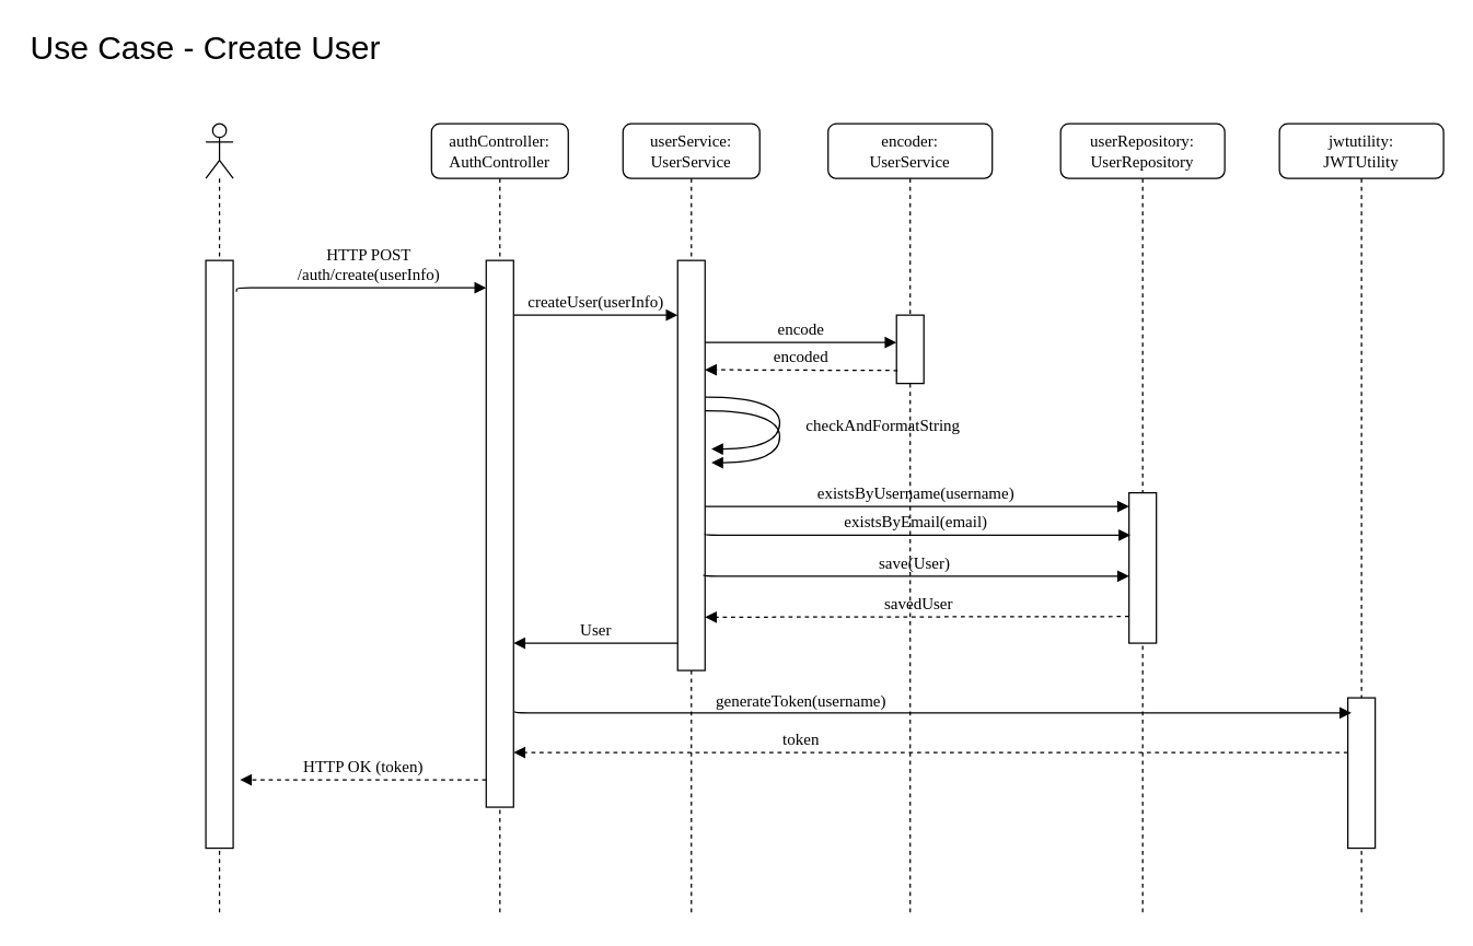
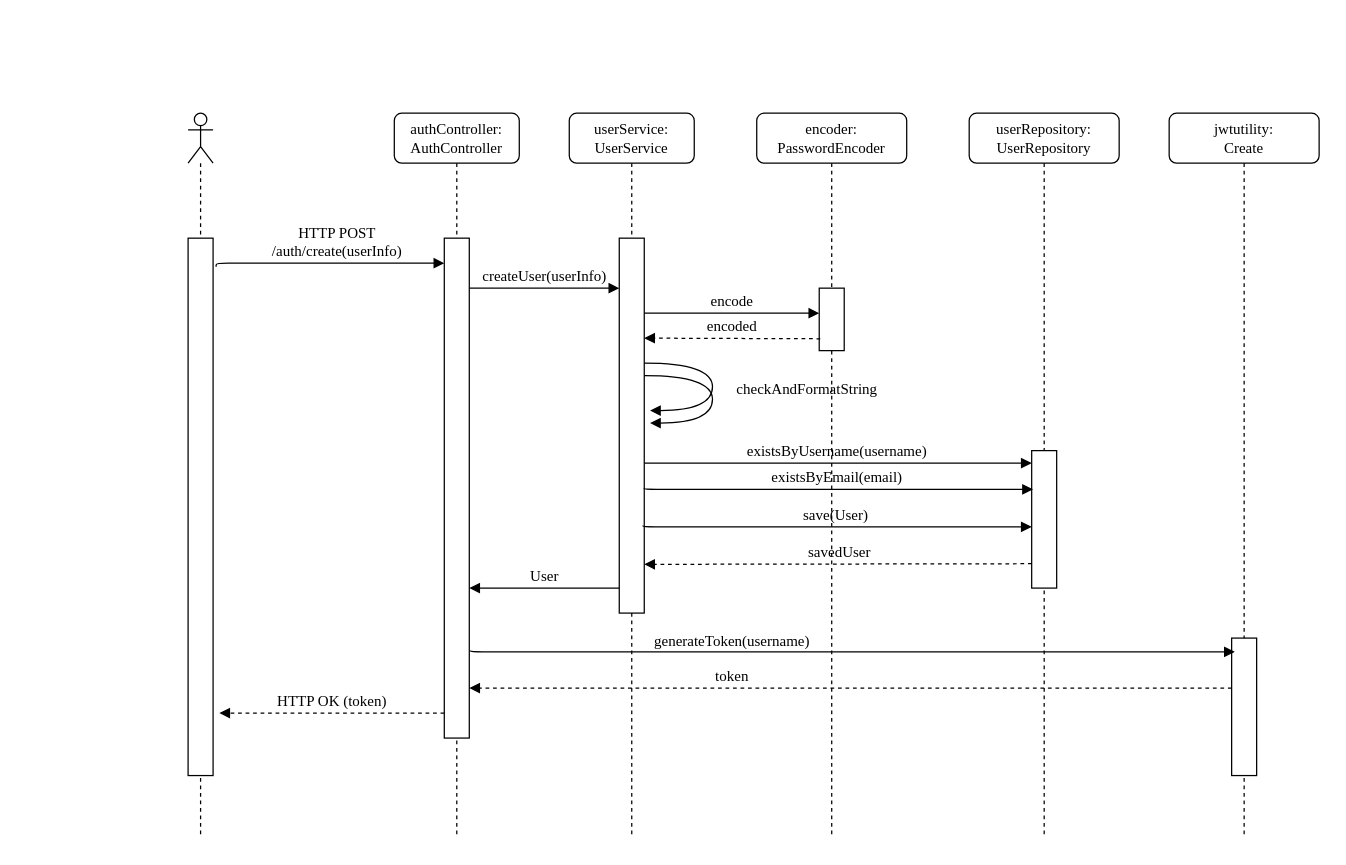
- <mxCell id="14" value="&lt;font style=&quot;font-size: 24px;&quot;&gt;Use Case - Create User&lt;/font&gt;" style="text;html=1;align=left;verticalAlign=middle;whiteSpace=wrap;rounded=0;" parent="1" vertex="1"><mxGeometry x="20" y="20" width="330" height="30" as="geometry" /></mxCell>
- <mxCell id="5" value="encoder:&lt;div&gt;UserService&lt;/div&gt;" style="shape=umlLifeline;perimeter=lifelinePerimeter;whiteSpace=wrap;html=1;container=1;collapsible=0;recursiveResize=0;outlineConnect=0;rounded=1;shadow=0;comic=0;labelBackgroundColor=none;strokeWidth=1;fontFamily=Verdana;fontSize=12;align=center;" parent="1" vertex="1"><mxGeometry x="605" y="90" width="120" height="580" as="geometry" /></mxCell>
+ <mxCell id="5" value="encoder:&lt;div&gt;PasswordEncoder&lt;/div&gt;" style="shape=umlLifeline;perimeter=lifelinePerimeter;whiteSpace=wrap;html=1;container=1;collapsible=0;recursiveResize=0;outlineConnect=0;rounded=1;shadow=0;comic=0;labelBackgroundColor=none;strokeWidth=1;fontFamily=Verdana;fontSize=12;align=center;" parent="1" vertex="1"><mxGeometry x="605" y="90" width="120" height="580" as="geometry" /></mxCell>
- <mxCell id="22" value="jwtutility:&lt;div&gt;JWTUtility&lt;/div&gt;" style="shape=umlLifeline;perimeter=lifelinePerimeter;whiteSpace=wrap;html=1;container=1;collapsible=0;recursiveResize=0;outlineConnect=0;rounded=1;shadow=0;comic=0;labelBackgroundColor=none;strokeWidth=1;fontFamily=Verdana;fontSize=12;align=center;" parent="1" vertex="1"><mxGeometry x="935" y="90" width="120" height="580" as="geometry" /></mxCell>
+ <mxCell id="22" value="jwtutility:&lt;div&gt;Create&lt;/div&gt;" style="shape=umlLifeline;perimeter=lifelinePerimeter;whiteSpace=wrap;html=1;container=1;collapsible=0;recursiveResize=0;outlineConnect=0;rounded=1;shadow=0;comic=0;labelBackgroundColor=none;strokeWidth=1;fontFamily=Verdana;fontSize=12;align=center;" parent="1" vertex="1"><mxGeometry x="935" y="90" width="120" height="580" as="geometry" /></mxCell>
